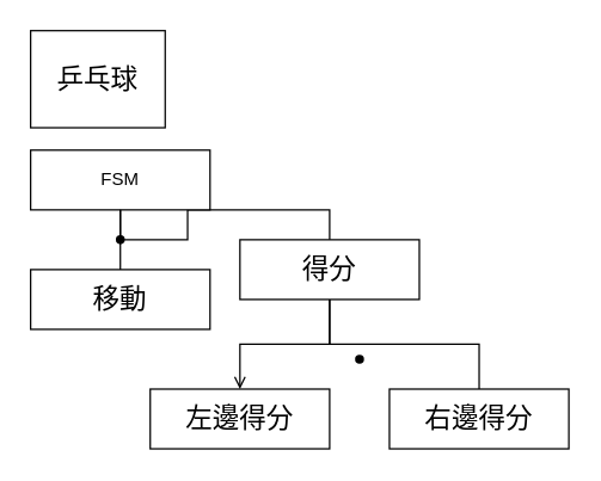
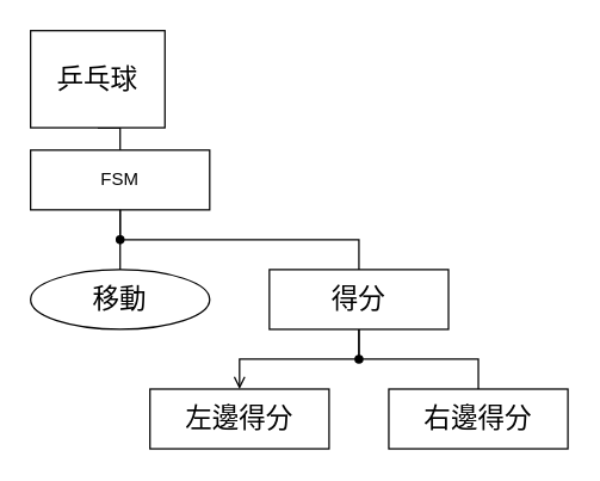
+ <mxCell id="2" style="edgeStyle=orthogonalEdgeStyle;rounded=0;orthogonalLoop=1;jettySize=auto;html=1;exitX=0.5;exitY=1;exitDx=0;exitDy=0;entryX=0.5;entryY=0;entryDx=0;entryDy=0;endArrow=none;endFill=0;" edge="1" parent="1" source="3" target="12"><mxGeometry relative="1" as="geometry" /></mxCell>
- <mxCell id="6" value="&lt;font style=&quot;font-size: 18px;&quot;&gt;得分&lt;/font&gt;" style="rounded=0;whiteSpace=wrap;html=1;" parent="1" vertex="1"><mxGeometry x="160" y="160" width="120" height="40" as="geometry" /></mxCell>
+ <mxCell id="6" value="&lt;font style=&quot;font-size: 18px;&quot;&gt;得分&lt;/font&gt;" style="rounded=0;whiteSpace=wrap;html=1;" parent="1" vertex="1"><mxGeometry x="180" y="180" width="120" height="40" as="geometry" /></mxCell>
- <mxCell id="9" value="&lt;font style=&quot;font-size: 18px;&quot;&gt;移動&lt;/font&gt;" style="rounded=0;whiteSpace=wrap;html=1;" parent="1" vertex="1"><mxGeometry x="20" y="180" width="120" height="40" as="geometry" /></mxCell>
+ <mxCell id="9" value="&lt;font style=&quot;font-size: 18px;&quot;&gt;移動&lt;/font&gt;" style="ellipse;whiteSpace=wrap;html=1;" parent="1" vertex="1"><mxGeometry x="20" y="180" width="120" height="40" as="geometry" /></mxCell>
